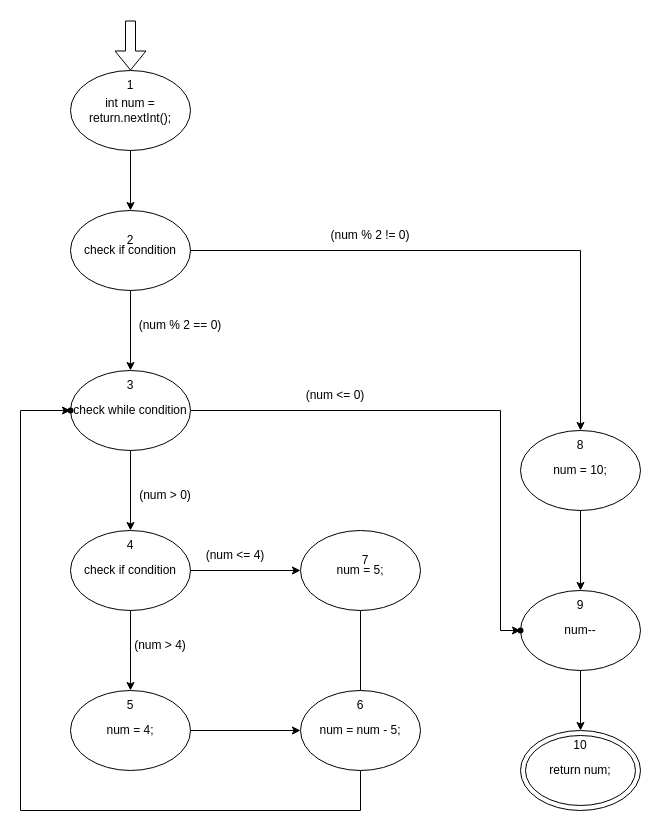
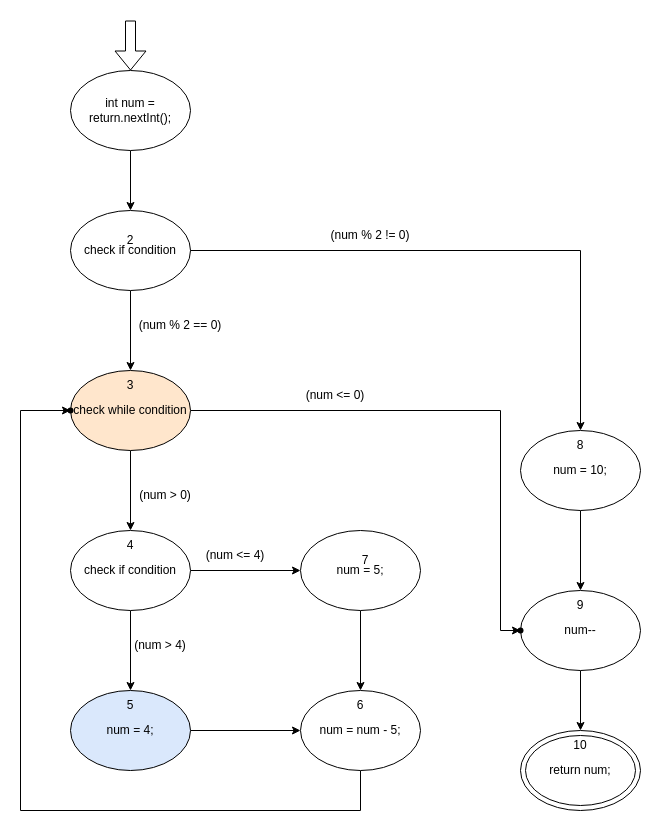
- <mxCell id="34" value="1" style="text;html=1;align=center;verticalAlign=middle;whiteSpace=wrap;rounded=0;" parent="1" vertex="1"><mxGeometry x="100" y="70" width="60" height="30" as="geometry" /></mxCell>
- <mxCell id="9" value="check while condition" style="ellipse;whiteSpace=wrap;html=1;" parent="1" vertex="1"><mxGeometry x="70" y="370" width="120" height="80" as="geometry" /></mxCell>
+ <mxCell id="9" value="check while condition" style="ellipse;whiteSpace=wrap;html=1;fillColor=#ffe6cc;" parent="1" vertex="1"><mxGeometry x="70" y="370" width="120" height="80" as="geometry" /></mxCell>
- <mxCell id="24" value="" style="edgeStyle=orthogonalEdgeStyle;rounded=0;orthogonalLoop=1;jettySize=auto;html=1;endArrow=none;" parent="1" source="25" target="29" edge="1"><mxGeometry relative="1" as="geometry" /></mxCell>
+ <mxCell id="24" value="" style="edgeStyle=orthogonalEdgeStyle;rounded=0;orthogonalLoop=1;jettySize=auto;html=1;" parent="1" source="25" target="29" edge="1"><mxGeometry relative="1" as="geometry" /></mxCell>
- <mxCell id="27" value="num = 4;" style="ellipse;whiteSpace=wrap;html=1;" parent="1" vertex="1"><mxGeometry x="70" y="690" width="120" height="80" as="geometry" /></mxCell>
+ <mxCell id="27" value="num = 4;" style="ellipse;whiteSpace=wrap;html=1;fillColor=#dae8fc;" parent="1" vertex="1"><mxGeometry x="70" y="690" width="120" height="80" as="geometry" /></mxCell>
